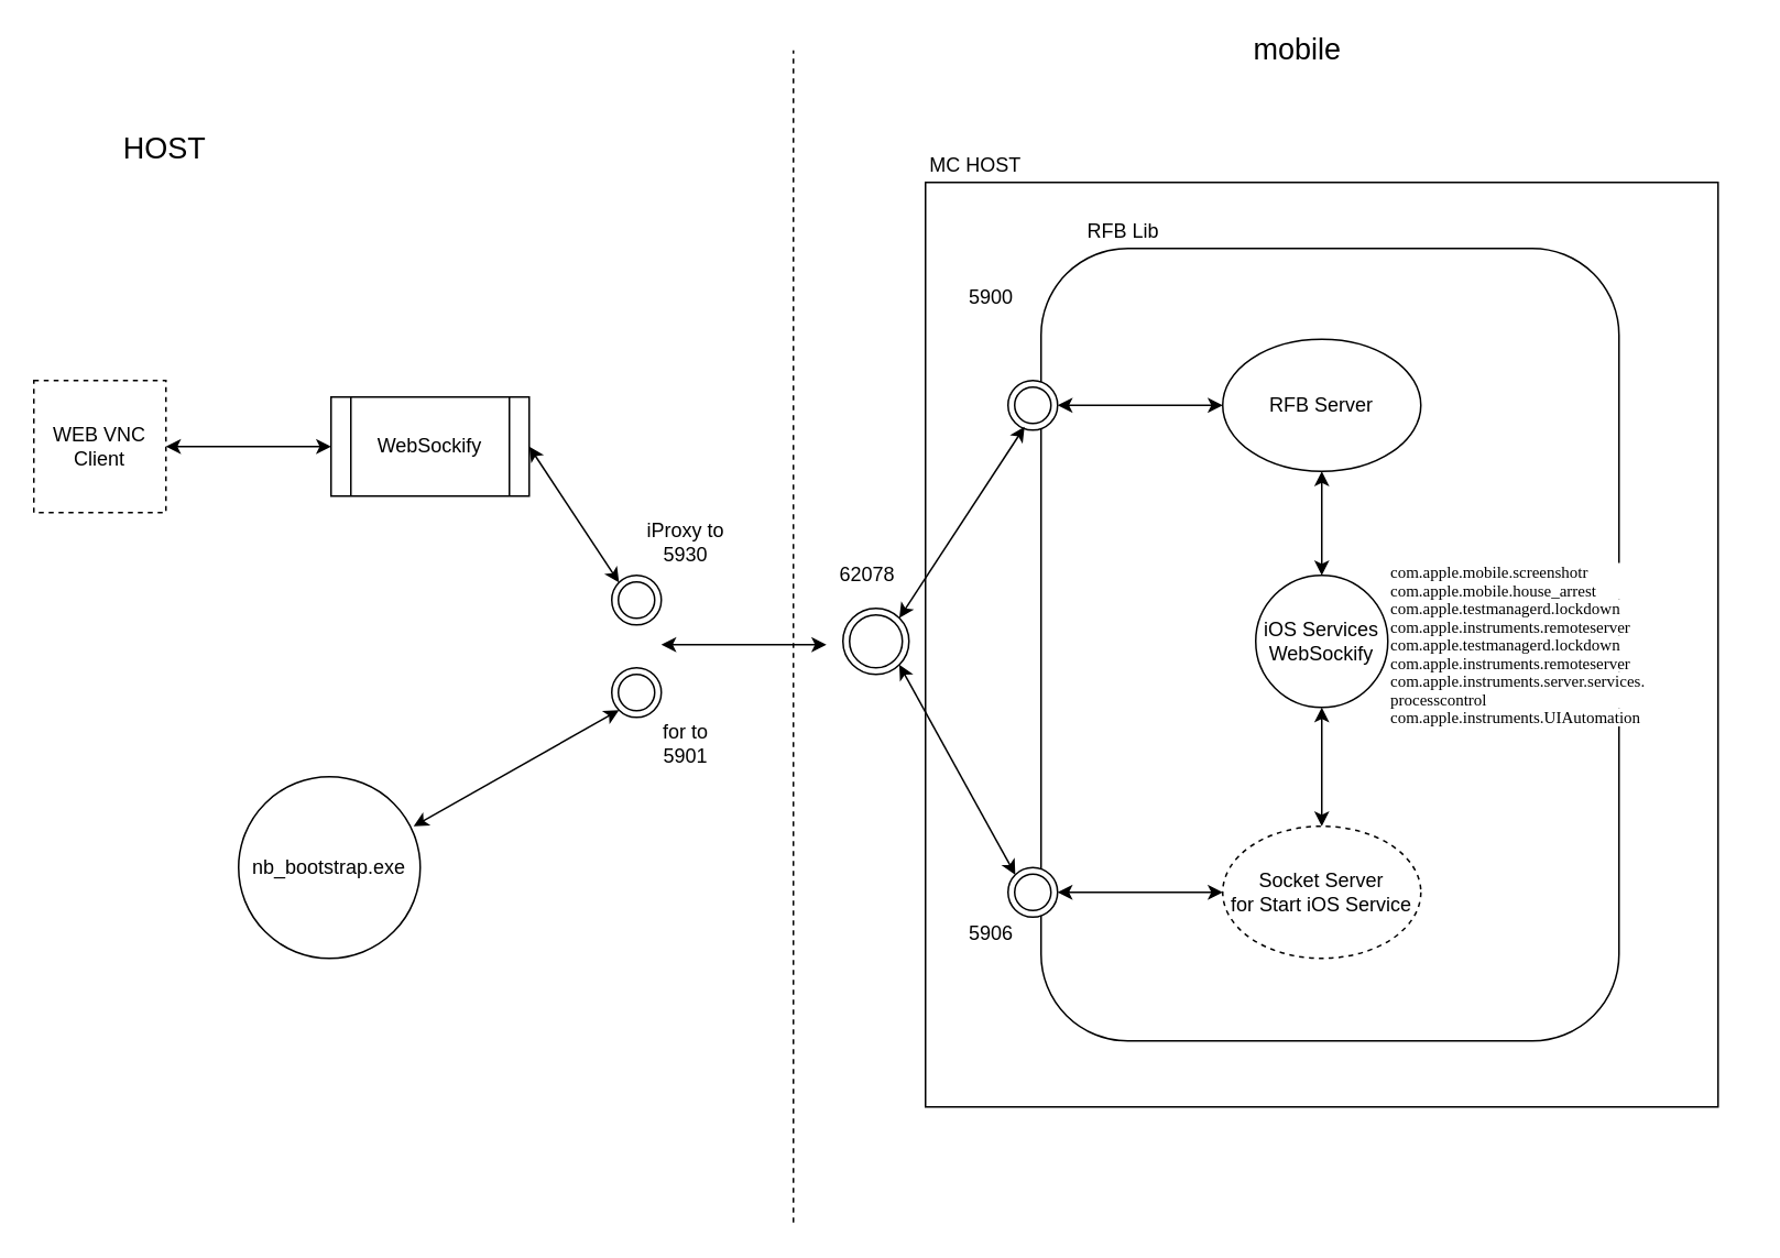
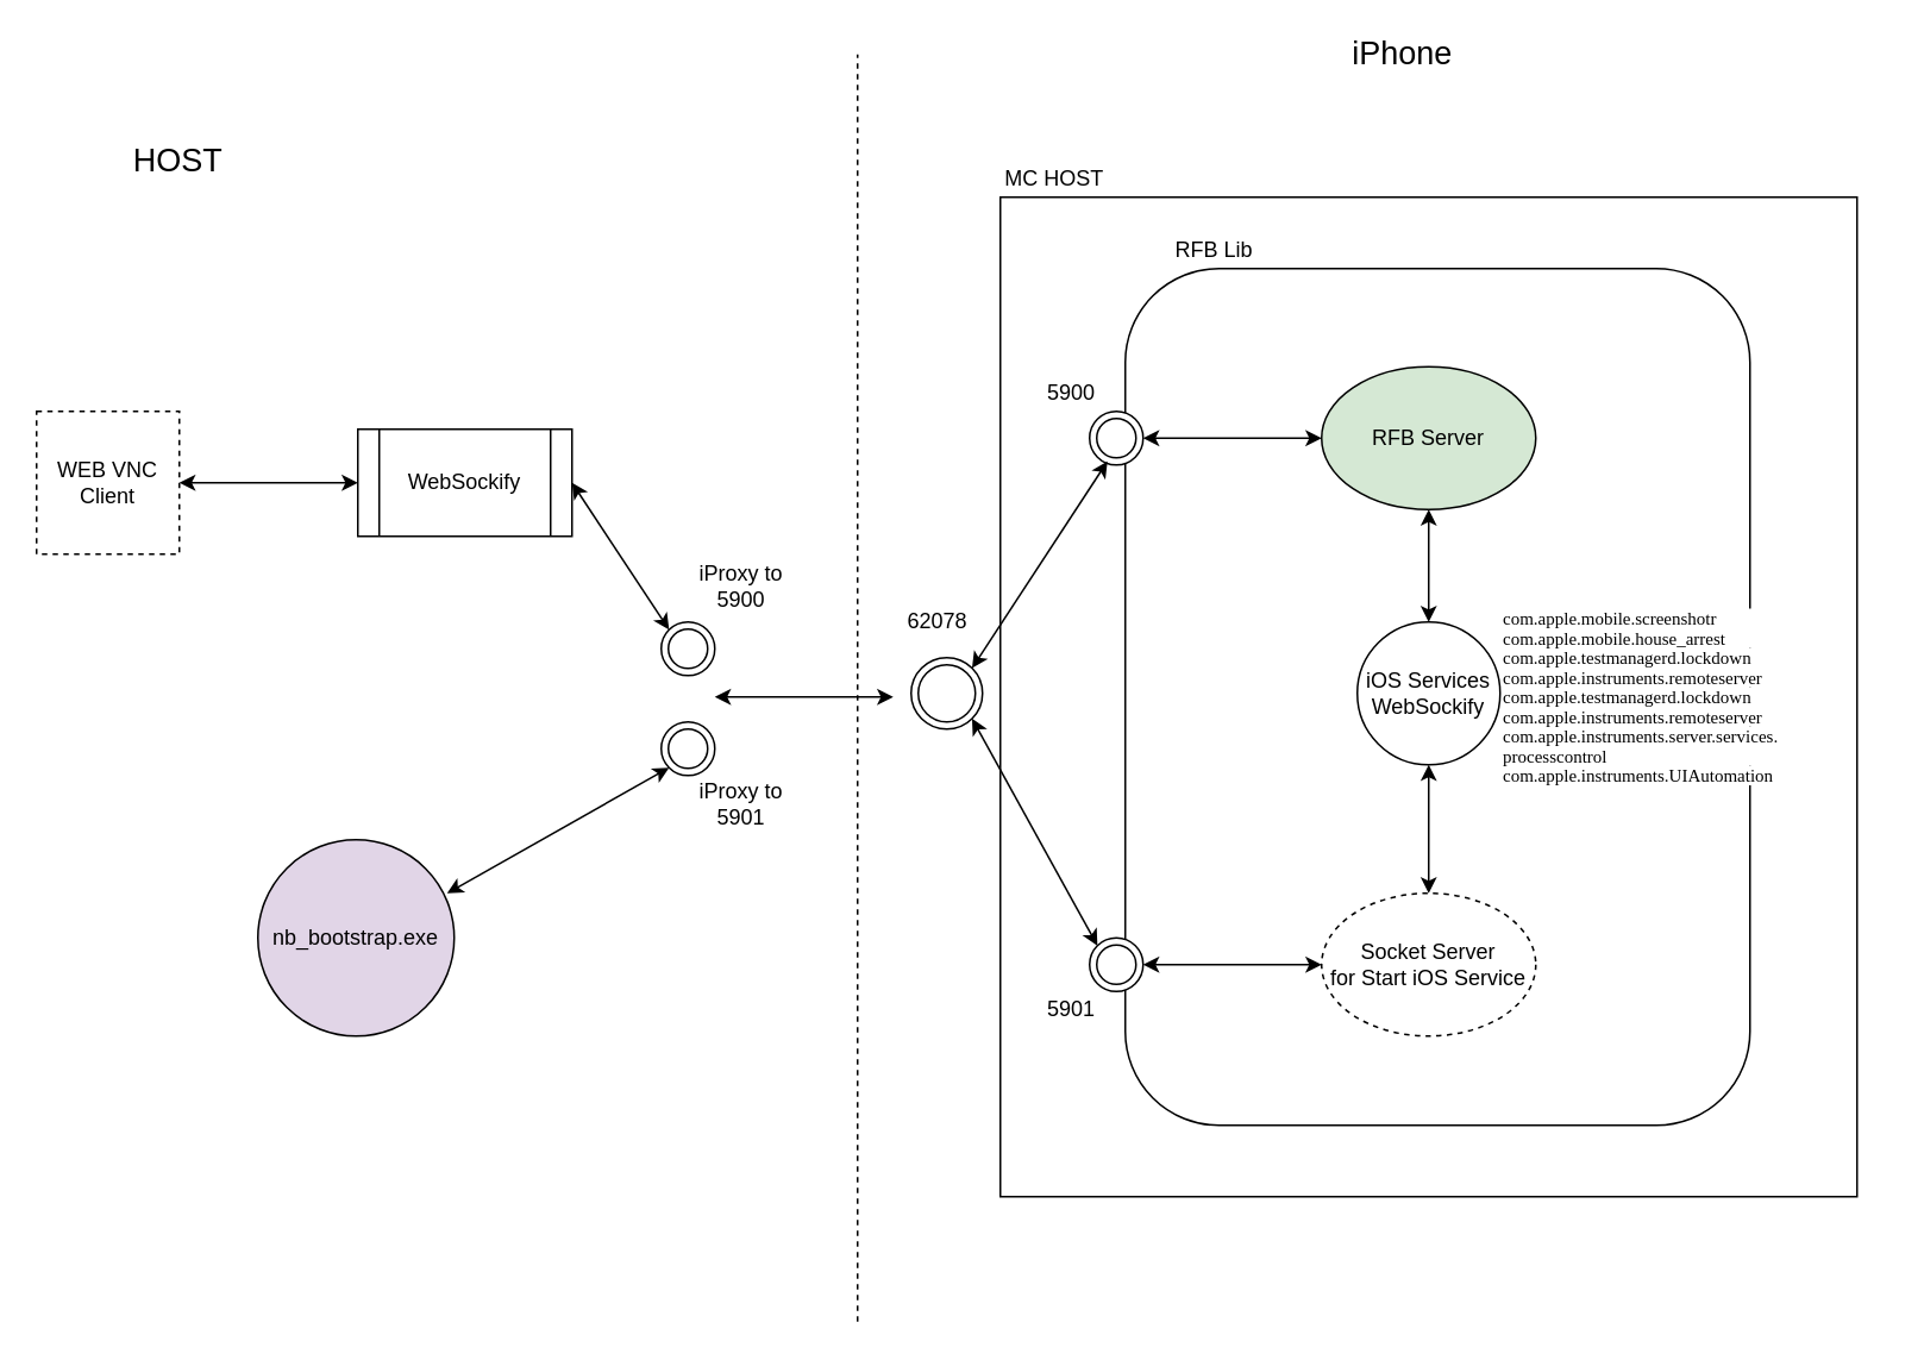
- <mxCell id="4" value="&lt;font style=&quot;font-size: 18px&quot;&gt;mobile&lt;/font&gt;" style="text;html=1;align=center;verticalAlign=middle;resizable=0;points=[];autosize=1;" parent="1" vertex="1"><mxGeometry x="750" y="20" width="70" height="20" as="geometry" /></mxCell>
+ <mxCell id="4" value="&lt;font style=&quot;font-size: 18px&quot;&gt;iPhone&lt;/font&gt;" style="text;html=1;align=center;verticalAlign=middle;resizable=0;points=[];autosize=1;" parent="1" vertex="1"><mxGeometry x="750" y="20" width="70" height="20" as="geometry" /></mxCell>
- <mxCell id="14" value="5900" style="text;html=1;strokeColor=none;fillColor=none;align=center;verticalAlign=middle;whiteSpace=wrap;rounded=0;" parent="1" vertex="1"><mxGeometry x="580" y="170" width="40" height="20" as="geometry" /></mxCell>
+ <mxCell id="14" value="5900" style="text;html=1;strokeColor=none;fillColor=none;align=center;verticalAlign=middle;whiteSpace=wrap;rounded=0;" parent="1" vertex="1"><mxGeometry x="580" y="210" width="40" height="20" as="geometry" /></mxCell>
- <mxCell id="12" value="RFB Server" style="ellipse;whiteSpace=wrap;html=1;" parent="1" vertex="1"><mxGeometry x="740" y="205" width="120" height="80" as="geometry" /></mxCell>
+ <mxCell id="12" value="RFB Server" style="ellipse;whiteSpace=wrap;html=1;fillColor=#d5e8d4;" parent="1" vertex="1"><mxGeometry x="740" y="205" width="120" height="80" as="geometry" /></mxCell>
- <mxCell id="23" value="iProxy to 5930" style="text;html=1;strokeColor=none;fillColor=none;align=center;verticalAlign=middle;whiteSpace=wrap;rounded=0;" parent="1" vertex="1"><mxGeometry x="390" y="308" width="50" height="40" as="geometry" /></mxCell>
+ <mxCell id="23" value="iProxy to 5900" style="text;html=1;strokeColor=none;fillColor=none;align=center;verticalAlign=middle;whiteSpace=wrap;rounded=0;" parent="1" vertex="1"><mxGeometry x="390" y="308" width="50" height="40" as="geometry" /></mxCell>
- <mxCell id="24" value="for to 5901" style="text;html=1;strokeColor=none;fillColor=none;align=center;verticalAlign=middle;whiteSpace=wrap;rounded=0;" parent="1" vertex="1"><mxGeometry x="390" y="430" width="50" height="40" as="geometry" /></mxCell>
+ <mxCell id="24" value="iProxy to 5901" style="text;html=1;strokeColor=none;fillColor=none;align=center;verticalAlign=middle;whiteSpace=wrap;rounded=0;" parent="1" vertex="1"><mxGeometry x="390" y="430" width="50" height="40" as="geometry" /></mxCell>
- <mxCell id="18" value="nb_bootstrap.exe" style="ellipse;whiteSpace=wrap;html=1;aspect=fixed;" parent="1" vertex="1"><mxGeometry x="144" y="470" width="110" height="110" as="geometry" /></mxCell>
+ <mxCell id="18" value="nb_bootstrap.exe" style="ellipse;whiteSpace=wrap;html=1;aspect=fixed;fillColor=#e1d5e7;" parent="1" vertex="1"><mxGeometry x="144" y="470" width="110" height="110" as="geometry" /></mxCell>
- <mxCell id="15" value="5906" style="text;html=1;strokeColor=none;fillColor=none;align=center;verticalAlign=middle;whiteSpace=wrap;rounded=0;" parent="1" vertex="1"><mxGeometry x="580" y="555" width="40" height="20" as="geometry" /></mxCell>
+ <mxCell id="15" value="5901" style="text;html=1;strokeColor=none;fillColor=none;align=center;verticalAlign=middle;whiteSpace=wrap;rounded=0;" parent="1" vertex="1"><mxGeometry x="580" y="555" width="40" height="20" as="geometry" /></mxCell>
